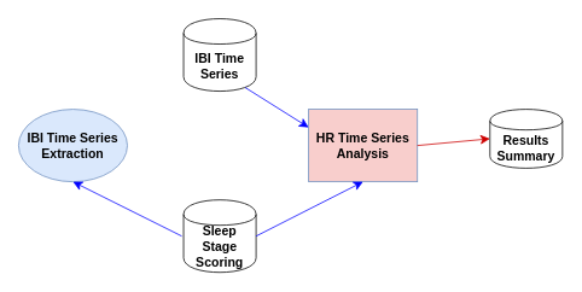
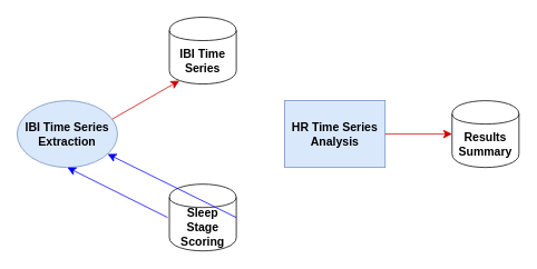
- <mxCell id="8" value="" style="endArrow=classic;html=1;exitX=0.85;exitY=0.95;exitDx=0;exitDy=0;entryX=0;entryY=0.25;entryDx=0;entryDy=0;endSize=8;exitPerimeter=0;strokeColor=#0000FF;" edge="1" parent="1" source="5" target="3"><mxGeometry width="50" height="50" relative="1" as="geometry"><mxPoint x="260" y="224" as="sourcePoint" /><mxPoint x="312" y="160" as="targetPoint" /><Array as="points" /></mxGeometry></mxCell>
+ <mxCell id="7" value="" style="endArrow=classic;html=1;exitX=1;exitY=0.25;exitDx=0;exitDy=0;entryX=0.15;entryY=0.95;entryDx=0;entryDy=0;endSize=8;entryPerimeter=0;strokeColor=#CC0000;" edge="1" parent="1" source="2" target="5"><mxGeometry width="50" height="50" relative="1" as="geometry"><mxPoint x="140" y="160" as="sourcePoint" /><mxPoint x="220" y="100" as="targetPoint" /><Array as="points" /></mxGeometry></mxCell>
- <mxCell id="9" value="&lt;span style=&quot;font-size: 14px&quot;&gt;&lt;b&gt;Results Summary&lt;/b&gt;&lt;/span&gt;" style="shape=cylinder;whiteSpace=wrap;html=1;boundedLbl=1;backgroundOutline=1;" vertex="1" parent="1"><mxGeometry x="540" y="120" width="80" height="65" as="geometry" /></mxCell>
+ <mxCell id="9" value="&lt;span style=&quot;font-size: 14px&quot;&gt;&lt;b&gt;Results Summary&lt;/b&gt;&lt;/span&gt;" style="shape=cylinder;whiteSpace=wrap;html=1;boundedLbl=1;backgroundOutline=1;" vertex="1" parent="1"><mxGeometry x="540" y="120" width="80" height="80" as="geometry" /></mxCell>
- <mxCell id="3" value="&lt;font style=&quot;font-size: 14px&quot;&gt;&lt;b&gt;HR Time Series Analysis&lt;/b&gt;&lt;/font&gt;" style="rounded=0;whiteSpace=wrap;html=1;fillColor=#f8cecc;strokeColor=#6c8ebf;" vertex="1" parent="1"><mxGeometry x="340" y="120" width="120" height="80" as="geometry" /></mxCell>
+ <mxCell id="3" value="&lt;font style=&quot;font-size: 14px&quot;&gt;&lt;b&gt;HR Time Series Analysis&lt;/b&gt;&lt;/font&gt;" style="rounded=0;whiteSpace=wrap;html=1;fillColor=#dae8fc;strokeColor=#6c8ebf;" vertex="1" parent="1"><mxGeometry x="340" y="120" width="120" height="80" as="geometry" /></mxCell>
- <mxCell id="11" value="" style="endArrow=classic;html=1;exitX=1;exitY=0.5;exitDx=0;exitDy=0;entryX=0.5;entryY=1;entryDx=0;entryDy=0;endSize=8;strokeColor=#0000FF;" edge="1" parent="1" source="4" target="3"><mxGeometry width="50" height="50" relative="1" as="geometry"><mxPoint x="-50" y="250" as="sourcePoint" /><mxPoint x="30" y="190" as="targetPoint" /></mxGeometry></mxCell>
+ <mxCell id="11" value="" style="endArrow=classic;html=1;exitX=1;exitY=0.5;exitDx=0;exitDy=0;endSize=8;strokeColor=#0000FF;" edge="1" parent="1" source="4" target="2"><mxGeometry width="50" height="50" relative="1" as="geometry"><mxPoint x="-50" y="250" as="sourcePoint" /><mxPoint x="30" y="190" as="targetPoint" /></mxGeometry></mxCell>
